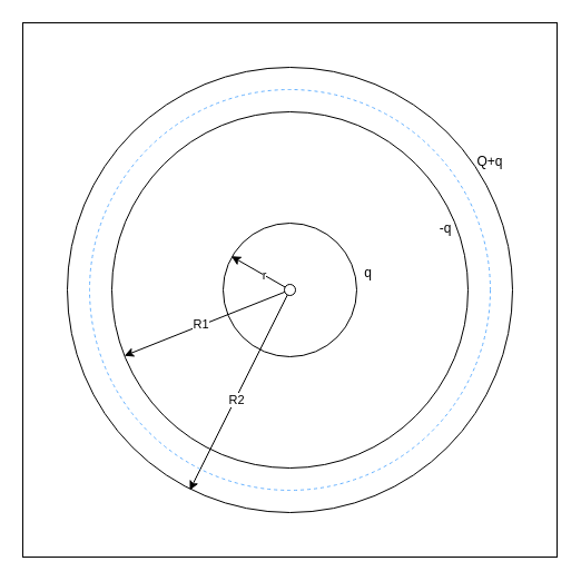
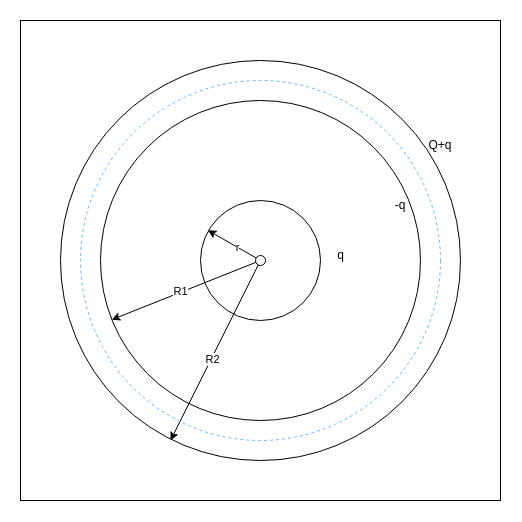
- <mxCell id="16" value="q" style="text;html=1;align=center;verticalAlign=middle;resizable=0;points=[];autosize=1;strokeColor=none;fillColor=none;" vertex="1" parent="1"><mxGeometry x="320" y="235" width="20" height="20" as="geometry" /></mxCell>
+ <mxCell id="16" value="q" style="text;html=1;align=center;verticalAlign=middle;resizable=0;points=[];autosize=1;strokeColor=none;fillColor=none;" vertex="1" parent="1"><mxGeometry x="330" y="245" width="20" height="20" as="geometry" /></mxCell>
